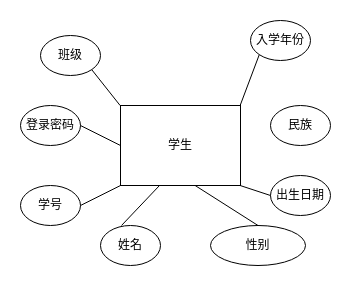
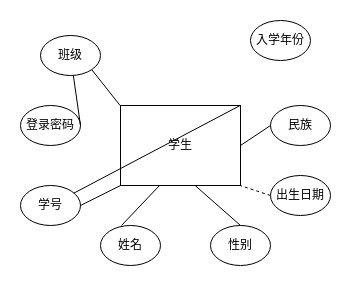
- <mxCell id="18" value="" style="endArrow=none;html=1;entryX=0;entryY=1;entryDx=0;entryDy=0;exitX=0.997;exitY=0;exitDx=0;exitDy=0;exitPerimeter=0;" edge="1" parent="1" source="2" target="8"><mxGeometry width="50" height="50" relative="1" as="geometry"><mxPoint x="20" y="335" as="sourcePoint" /><mxPoint x="70" y="285" as="targetPoint" /></mxGeometry></mxCell>
+ <mxCell id="18" value="" style="endArrow=none;html=1;exitX=0.997;exitY=0;exitDx=0;exitDy=0;exitPerimeter=0;" edge="1" parent="1" source="2" target="3"><mxGeometry width="50" height="50" relative="1" as="geometry"><mxPoint x="20" y="335" as="sourcePoint" /><mxPoint x="70" y="285" as="targetPoint" /></mxGeometry></mxCell>
- <mxCell id="16" value="" style="endArrow=none;html=1;entryX=0;entryY=0.5;entryDx=0;entryDy=0;exitX=1;exitY=0.5;exitDx=0;exitDy=0;exitPerimeter=0;" edge="1" parent="1" source="10" target="2"><mxGeometry width="50" height="50" relative="1" as="geometry"><mxPoint x="20" y="335" as="sourcePoint" /><mxPoint x="70" y="285" as="targetPoint" /></mxGeometry></mxCell>
+ <mxCell id="16" value="" style="endArrow=none;html=1;exitX=1;exitY=0.5;exitDx=0;exitDy=0;exitPerimeter=0;" edge="1" parent="1" source="10" target="9"><mxGeometry width="50" height="50" relative="1" as="geometry"><mxPoint x="20" y="335" as="sourcePoint" /><mxPoint x="70" y="285" as="targetPoint" /></mxGeometry></mxCell>
+ <mxCell id="15" value="" style="endArrow=none;html=1;entryX=0;entryY=0.5;entryDx=0;entryDy=0;exitX=1;exitY=0.5;exitDx=0;exitDy=0;" edge="1" parent="1" source="2" target="7"><mxGeometry width="50" height="50" relative="1" as="geometry"><mxPoint x="240" y="145" as="sourcePoint" /><mxPoint x="70" y="285" as="targetPoint" /></mxGeometry></mxCell>
- <mxCell id="14" value="" style="endArrow=none;html=1;exitX=0;exitY=0.5;exitDx=0;exitDy=0;entryX=0.997;entryY=1;entryDx=0;entryDy=0;entryPerimeter=0;" edge="1" parent="1" source="6" target="2"><mxGeometry width="50" height="50" relative="1" as="geometry"><mxPoint x="20" y="335" as="sourcePoint" /><mxPoint x="260" y="205" as="targetPoint" /></mxGeometry></mxCell>
+ <mxCell id="14" value="" style="endArrow=none;html=1;exitX=0;exitY=0.5;exitDx=0;exitDy=0;entryX=0.997;entryY=1;entryDx=0;entryDy=0;entryPerimeter=0;dashed=1;" edge="1" parent="1" source="6" target="2"><mxGeometry width="50" height="50" relative="1" as="geometry"><mxPoint x="20" y="335" as="sourcePoint" /><mxPoint x="260" y="205" as="targetPoint" /></mxGeometry></mxCell>
- <mxCell id="4" value="性别" style="ellipse;whiteSpace=wrap;html=1;" vertex="1" parent="1"><mxGeometry x="210" y="225" width="95" height="40" as="geometry" /></mxCell>
+ <mxCell id="4" value="性别" style="ellipse;whiteSpace=wrap;html=1;" vertex="1" parent="1"><mxGeometry x="210" y="225" width="60" height="40" as="geometry" /></mxCell>
